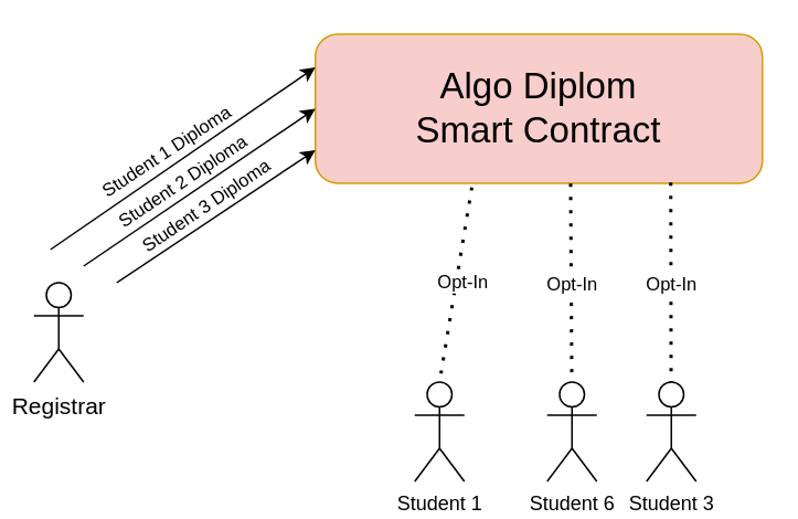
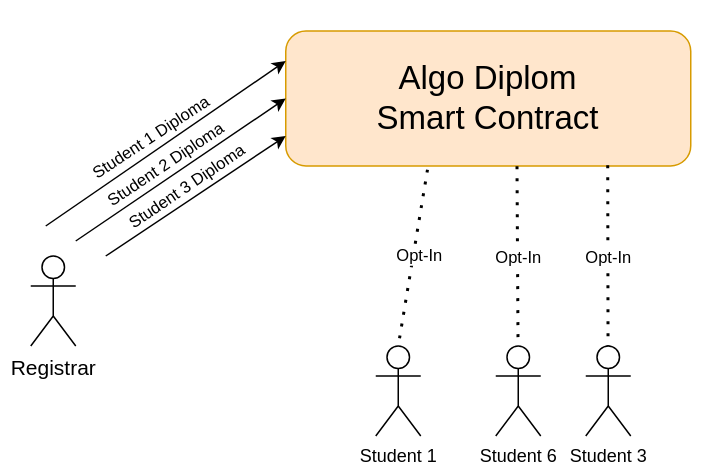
- <mxCell id="2" value="&lt;font style=&quot;font-size: 22px&quot;&gt;Algo Diplom&lt;br&gt;Smart Contract&lt;/font&gt;" style="rounded=1;whiteSpace=wrap;html=1;fillColor=#f8cecc;strokeColor=#d79b00;" vertex="1" parent="1"><mxGeometry x="190" y="20" width="270" height="90" as="geometry" /></mxCell>
+ <mxCell id="2" value="&lt;font style=&quot;font-size: 22px&quot;&gt;Algo Diplom&lt;br&gt;Smart Contract&lt;/font&gt;" style="rounded=1;whiteSpace=wrap;html=1;fillColor=#ffe6cc;strokeColor=#d79b00;" vertex="1" parent="1"><mxGeometry x="190" y="20" width="270" height="90" as="geometry" /></mxCell>
